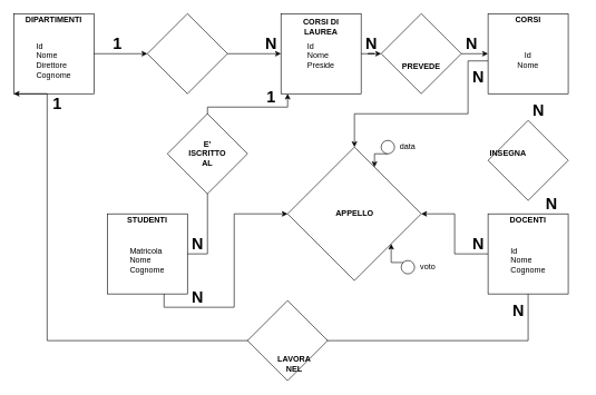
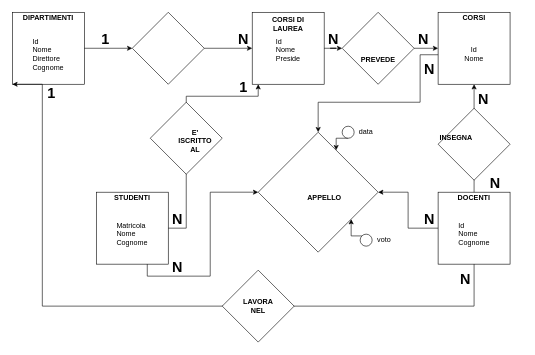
+ <mxCell id="44" style="edgeStyle=orthogonalEdgeStyle;rounded=0;orthogonalLoop=1;jettySize=auto;html=1;entryX=0.5;entryY=1;entryDx=0;entryDy=0;" edge="1" parent="1" source="14" target="21"><mxGeometry relative="1" as="geometry" /></mxCell>
- <mxCell id="51" value="E' ISCRITTO AL" style="text;html=1;strokeColor=none;fillColor=none;align=center;verticalAlign=middle;whiteSpace=wrap;rounded=0;fontStyle=1" vertex="1" parent="1"><mxGeometry x="290" y="220" width="40" height="20" as="geometry" /></mxCell>
+ <mxCell id="51" value="E' ISCRITTO AL" style="text;html=1;strokeColor=none;fillColor=none;align=center;verticalAlign=middle;whiteSpace=wrap;rounded=0;fontStyle=1" vertex="1" parent="1"><mxGeometry x="305" y="225" width="40" height="20" as="geometry" /></mxCell>
- <mxCell id="54" value="APPELLO" style="text;html=1;strokeColor=none;fillColor=none;align=center;verticalAlign=middle;whiteSpace=wrap;rounded=0;fontStyle=1" vertex="1" parent="52"><mxGeometry x="66.667" y="83.333" width="66.667" height="33.333" as="geometry" /></mxCell>
+ <mxCell id="54" value="APPELLO" style="text;html=1;strokeColor=none;fillColor=none;align=center;verticalAlign=middle;whiteSpace=wrap;rounded=0;fontStyle=1" vertex="1" parent="52"><mxGeometry x="76.667" y="93.333" width="66.667" height="33.333" as="geometry" /></mxCell>
- <mxCell id="43" value="LAVORA NEL" style="text;html=1;strokeColor=none;fillColor=none;align=center;verticalAlign=middle;whiteSpace=wrap;rounded=0;fontStyle=1" vertex="1" parent="41"><mxGeometry x="50" y="85" width="40" height="20" as="geometry" /></mxCell>
+ <mxCell id="43" value="LAVORA NEL" style="text;html=1;strokeColor=none;fillColor=none;align=center;verticalAlign=middle;whiteSpace=wrap;rounded=0;fontStyle=1" vertex="1" parent="41"><mxGeometry x="40" y="50" width="40" height="20" as="geometry" /></mxCell>
